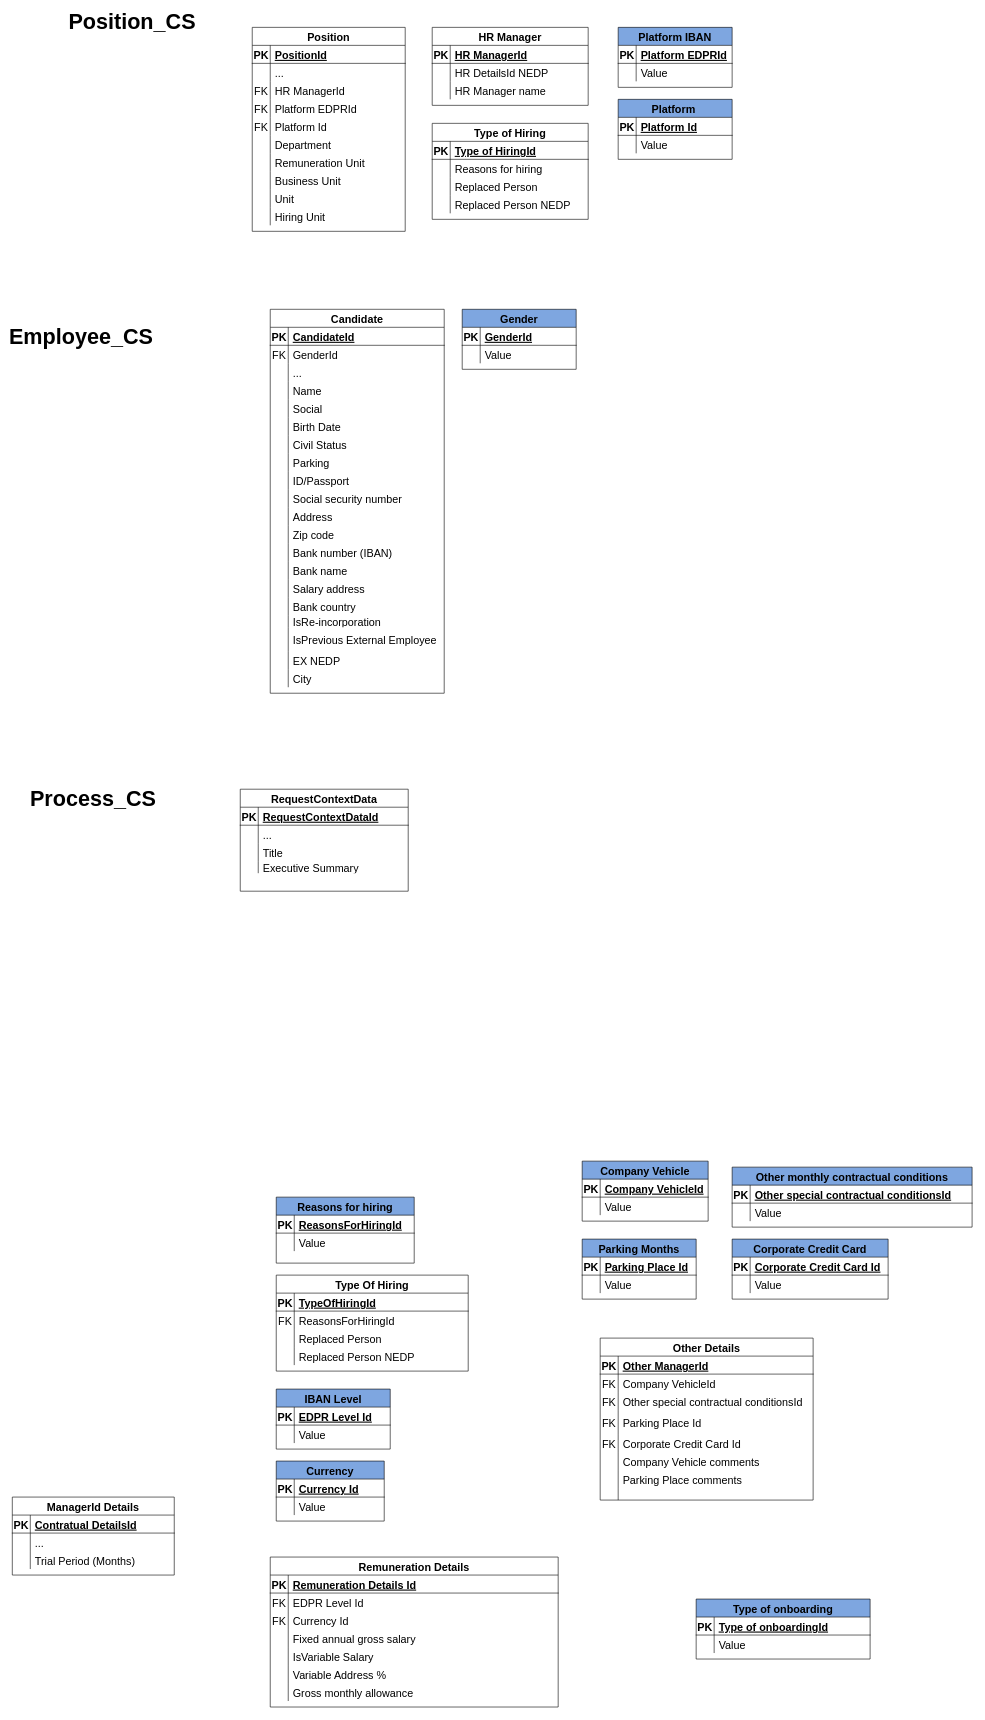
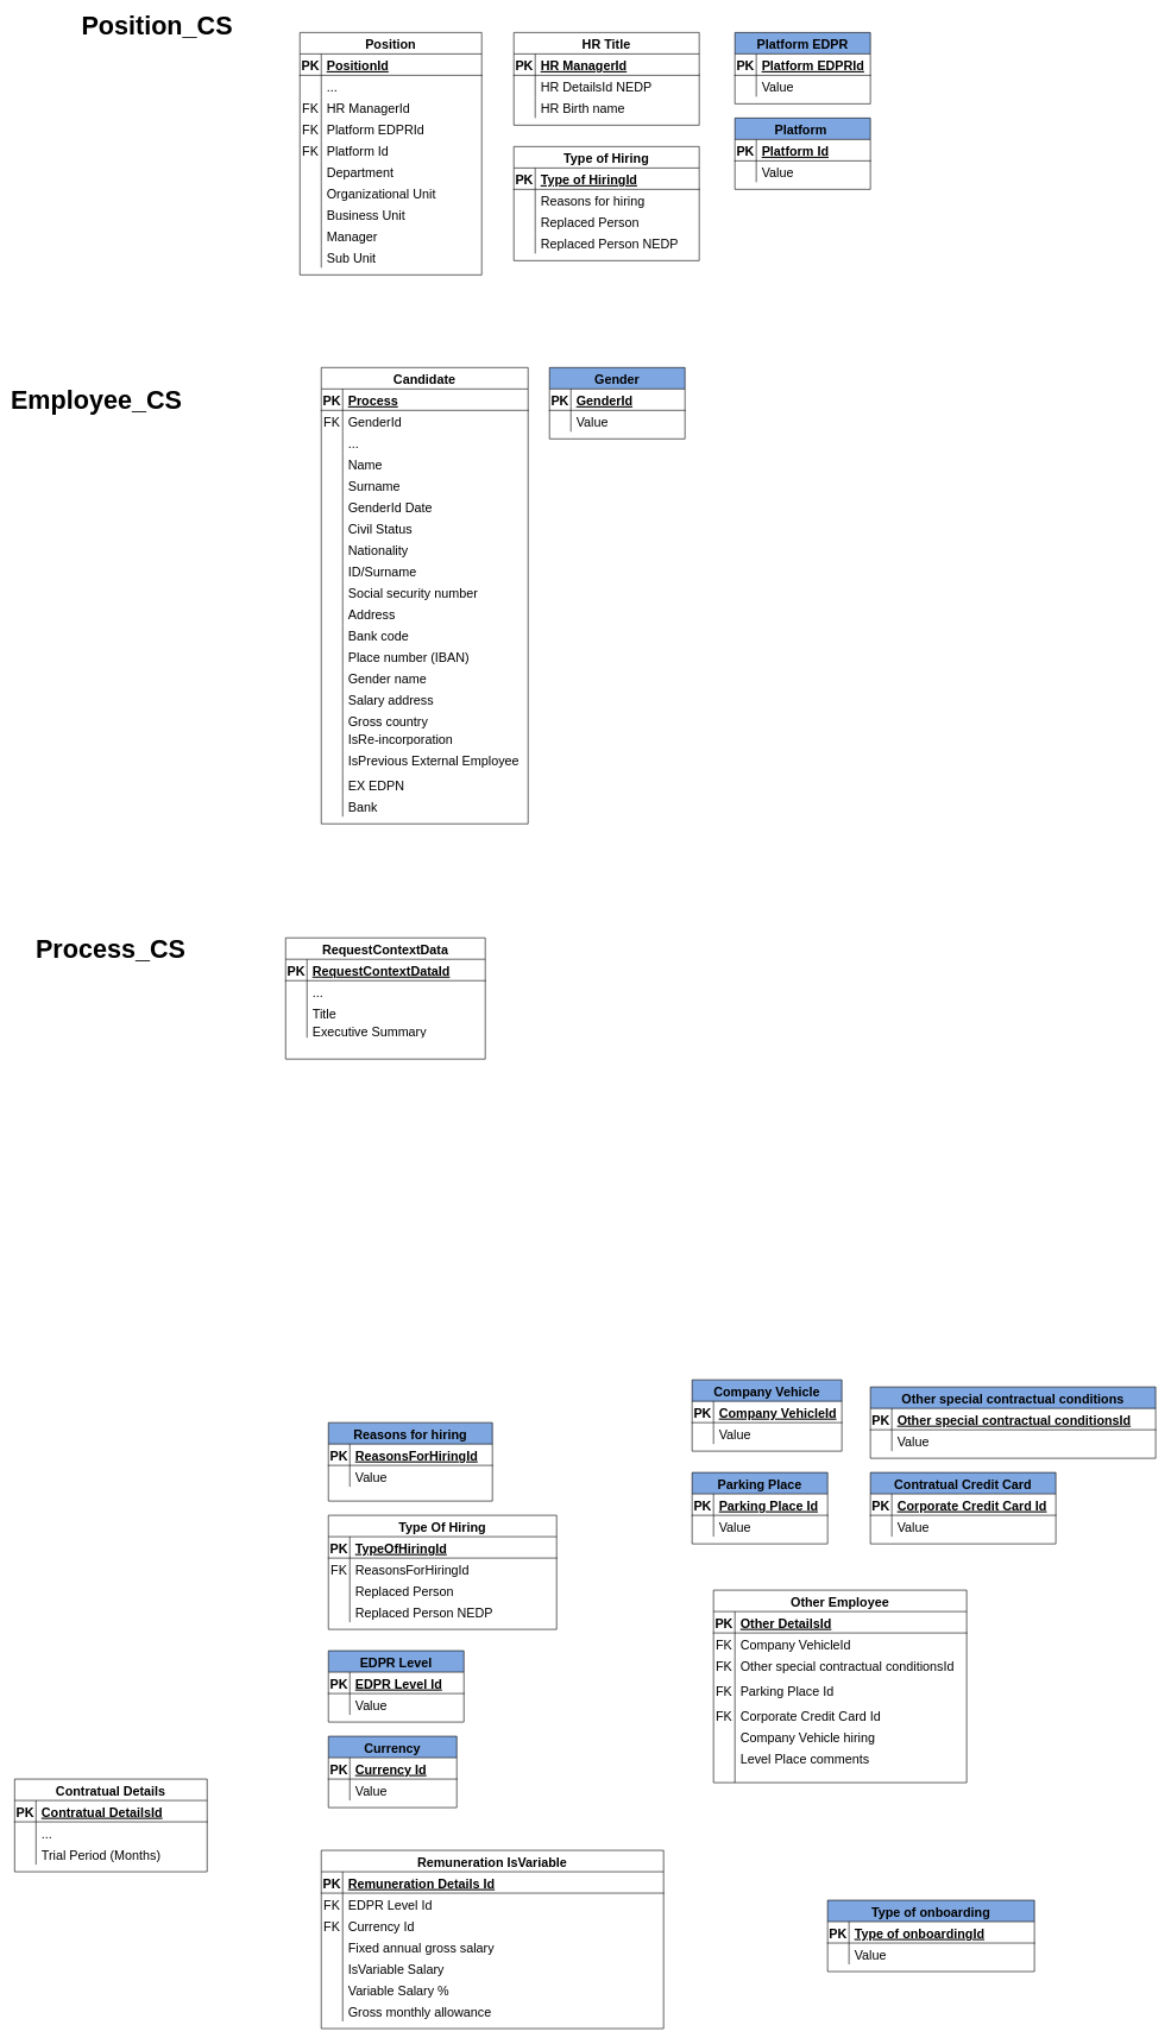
- <mxCell id="216" value="HR Manager" style="shape=table;startSize=30;container=1;collapsible=1;childLayout=tableLayout;fixedRows=1;rowLines=0;fontStyle=1;align=center;resizeLast=1;fontSize=18;fillColor=none;" vertex="1" parent="1"><mxGeometry x="720" y="45" width="260" height="130" as="geometry" /></mxCell>
+ <mxCell id="216" value="HR Title" style="shape=table;startSize=30;container=1;collapsible=1;childLayout=tableLayout;fixedRows=1;rowLines=0;fontStyle=1;align=center;resizeLast=1;fontSize=18;fillColor=none;" vertex="1" parent="1"><mxGeometry x="720" y="45" width="260" height="130" as="geometry" /></mxCell>
- <mxCell id="125" value="Platform IBAN" style="shape=table;startSize=30;container=1;collapsible=1;childLayout=tableLayout;fixedRows=1;rowLines=0;fontStyle=1;align=center;resizeLast=1;fontSize=18;fillColor=#7EA6E0;" vertex="1" parent="1"><mxGeometry x="1030" y="45" width="190" height="100" as="geometry" /></mxCell>
+ <mxCell id="125" value="Platform EDPR" style="shape=table;startSize=30;container=1;collapsible=1;childLayout=tableLayout;fixedRows=1;rowLines=0;fontStyle=1;align=center;resizeLast=1;fontSize=18;fillColor=#7EA6E0;" vertex="1" parent="1"><mxGeometry x="1030" y="45" width="190" height="100" as="geometry" /></mxCell>
- <mxCell id="225" value="HR Manager name" style="shape=partialRectangle;connectable=0;fillColor=none;top=0;left=0;bottom=0;right=0;align=left;spacingLeft=6;overflow=hidden;fontSize=18;" vertex="1" parent="223"><mxGeometry x="30" width="230" height="30" as="geometry"><mxRectangle width="230" height="30" as="alternateBounds" /></mxGeometry></mxCell>
+ <mxCell id="225" value="HR Birth name" style="shape=partialRectangle;connectable=0;fillColor=none;top=0;left=0;bottom=0;right=0;align=left;spacingLeft=6;overflow=hidden;fontSize=18;" vertex="1" parent="223"><mxGeometry x="30" width="230" height="30" as="geometry"><mxRectangle width="230" height="30" as="alternateBounds" /></mxGeometry></mxCell>
- <mxCell id="247" value="Remuneration Unit" style="shape=partialRectangle;connectable=0;fillColor=none;top=0;left=0;bottom=0;right=0;align=left;spacingLeft=6;overflow=hidden;fontSize=18;" vertex="1" parent="245"><mxGeometry x="30" width="225" height="30" as="geometry"><mxRectangle width="225" height="30" as="alternateBounds" /></mxGeometry></mxCell>
+ <mxCell id="247" value="Organizational Unit" style="shape=partialRectangle;connectable=0;fillColor=none;top=0;left=0;bottom=0;right=0;align=left;spacingLeft=6;overflow=hidden;fontSize=18;" vertex="1" parent="245"><mxGeometry x="30" width="225" height="30" as="geometry"><mxRectangle width="225" height="30" as="alternateBounds" /></mxGeometry></mxCell>
- <mxCell id="253" value="Unit" style="shape=partialRectangle;connectable=0;fillColor=none;top=0;left=0;bottom=0;right=0;align=left;spacingLeft=6;overflow=hidden;fontSize=18;" vertex="1" parent="251"><mxGeometry x="30" width="225" height="30" as="geometry"><mxRectangle width="225" height="30" as="alternateBounds" /></mxGeometry></mxCell>
+ <mxCell id="253" value="Manager" style="shape=partialRectangle;connectable=0;fillColor=none;top=0;left=0;bottom=0;right=0;align=left;spacingLeft=6;overflow=hidden;fontSize=18;" vertex="1" parent="251"><mxGeometry x="30" width="225" height="30" as="geometry"><mxRectangle width="225" height="30" as="alternateBounds" /></mxGeometry></mxCell>
- <mxCell id="256" value="Hiring Unit" style="shape=partialRectangle;connectable=0;fillColor=none;top=0;left=0;bottom=0;right=0;align=left;spacingLeft=6;overflow=hidden;fontSize=18;" vertex="1" parent="254"><mxGeometry x="30" width="225" height="30" as="geometry"><mxRectangle width="225" height="30" as="alternateBounds" /></mxGeometry></mxCell>
+ <mxCell id="256" value="Sub Unit" style="shape=partialRectangle;connectable=0;fillColor=none;top=0;left=0;bottom=0;right=0;align=left;spacingLeft=6;overflow=hidden;fontSize=18;" vertex="1" parent="254"><mxGeometry x="30" width="225" height="30" as="geometry"><mxRectangle width="225" height="30" as="alternateBounds" /></mxGeometry></mxCell>
- <mxCell id="135" value="CandidateId" style="shape=partialRectangle;connectable=0;fillColor=none;top=0;left=0;bottom=0;right=0;align=left;spacingLeft=6;fontStyle=5;overflow=hidden;fontSize=18;" vertex="1" parent="133"><mxGeometry x="30" width="260" height="30" as="geometry"><mxRectangle width="260" height="30" as="alternateBounds" /></mxGeometry></mxCell>
+ <mxCell id="135" value="Process" style="shape=partialRectangle;connectable=0;fillColor=none;top=0;left=0;bottom=0;right=0;align=left;spacingLeft=6;fontStyle=5;overflow=hidden;fontSize=18;" vertex="1" parent="133"><mxGeometry x="30" width="260" height="30" as="geometry"><mxRectangle width="260" height="30" as="alternateBounds" /></mxGeometry></mxCell>
- <mxCell id="147" value="Social" style="shape=partialRectangle;connectable=0;fillColor=none;top=0;left=0;bottom=0;right=0;align=left;spacingLeft=6;overflow=hidden;fontSize=18;" vertex="1" parent="145"><mxGeometry x="30" width="260" height="30" as="geometry"><mxRectangle width="260" height="30" as="alternateBounds" /></mxGeometry></mxCell>
+ <mxCell id="147" value="Surname" style="shape=partialRectangle;connectable=0;fillColor=none;top=0;left=0;bottom=0;right=0;align=left;spacingLeft=6;overflow=hidden;fontSize=18;" vertex="1" parent="145"><mxGeometry x="30" width="260" height="30" as="geometry"><mxRectangle width="260" height="30" as="alternateBounds" /></mxGeometry></mxCell>
- <mxCell id="150" value="Birth Date" style="shape=partialRectangle;connectable=0;fillColor=none;top=0;left=0;bottom=0;right=0;align=left;spacingLeft=6;overflow=hidden;fontSize=18;" vertex="1" parent="148"><mxGeometry x="30" width="260" height="30" as="geometry"><mxRectangle width="260" height="30" as="alternateBounds" /></mxGeometry></mxCell>
+ <mxCell id="150" value="GenderId Date" style="shape=partialRectangle;connectable=0;fillColor=none;top=0;left=0;bottom=0;right=0;align=left;spacingLeft=6;overflow=hidden;fontSize=18;" vertex="1" parent="148"><mxGeometry x="30" width="260" height="30" as="geometry"><mxRectangle width="260" height="30" as="alternateBounds" /></mxGeometry></mxCell>
- <mxCell id="156" value="Parking" style="shape=partialRectangle;connectable=0;fillColor=none;top=0;left=0;bottom=0;right=0;align=left;spacingLeft=6;overflow=hidden;fontSize=18;" vertex="1" parent="154"><mxGeometry x="30" width="260" height="30" as="geometry"><mxRectangle width="260" height="30" as="alternateBounds" /></mxGeometry></mxCell>
+ <mxCell id="156" value="Nationality" style="shape=partialRectangle;connectable=0;fillColor=none;top=0;left=0;bottom=0;right=0;align=left;spacingLeft=6;overflow=hidden;fontSize=18;" vertex="1" parent="154"><mxGeometry x="30" width="260" height="30" as="geometry"><mxRectangle width="260" height="30" as="alternateBounds" /></mxGeometry></mxCell>
- <mxCell id="159" value="ID/Passport" style="shape=partialRectangle;connectable=0;fillColor=none;top=0;left=0;bottom=0;right=0;align=left;spacingLeft=6;overflow=hidden;fontSize=18;" vertex="1" parent="157"><mxGeometry x="30" width="260" height="30" as="geometry"><mxRectangle width="260" height="30" as="alternateBounds" /></mxGeometry></mxCell>
+ <mxCell id="159" value="ID/Surname" style="shape=partialRectangle;connectable=0;fillColor=none;top=0;left=0;bottom=0;right=0;align=left;spacingLeft=6;overflow=hidden;fontSize=18;" vertex="1" parent="157"><mxGeometry x="30" width="260" height="30" as="geometry"><mxRectangle width="260" height="30" as="alternateBounds" /></mxGeometry></mxCell>
- <mxCell id="168" value="Zip code" style="shape=partialRectangle;connectable=0;fillColor=none;top=0;left=0;bottom=0;right=0;align=left;spacingLeft=6;overflow=hidden;fontSize=18;" vertex="1" parent="166"><mxGeometry x="30" width="260" height="30" as="geometry"><mxRectangle width="260" height="30" as="alternateBounds" /></mxGeometry></mxCell>
+ <mxCell id="168" value="Bank code" style="shape=partialRectangle;connectable=0;fillColor=none;top=0;left=0;bottom=0;right=0;align=left;spacingLeft=6;overflow=hidden;fontSize=18;" vertex="1" parent="166"><mxGeometry x="30" width="260" height="30" as="geometry"><mxRectangle width="260" height="30" as="alternateBounds" /></mxGeometry></mxCell>
- <mxCell id="171" value="Bank number (IBAN)" style="shape=partialRectangle;connectable=0;fillColor=none;top=0;left=0;bottom=0;right=0;align=left;spacingLeft=6;overflow=hidden;fontSize=18;" vertex="1" parent="169"><mxGeometry x="30" width="260" height="30" as="geometry"><mxRectangle width="260" height="30" as="alternateBounds" /></mxGeometry></mxCell>
+ <mxCell id="171" value="Place number (IBAN)" style="shape=partialRectangle;connectable=0;fillColor=none;top=0;left=0;bottom=0;right=0;align=left;spacingLeft=6;overflow=hidden;fontSize=18;" vertex="1" parent="169"><mxGeometry x="30" width="260" height="30" as="geometry"><mxRectangle width="260" height="30" as="alternateBounds" /></mxGeometry></mxCell>
- <mxCell id="174" value="Bank name" style="shape=partialRectangle;connectable=0;fillColor=none;top=0;left=0;bottom=0;right=0;align=left;spacingLeft=6;overflow=hidden;fontSize=18;" vertex="1" parent="172"><mxGeometry x="30" width="260" height="30" as="geometry"><mxRectangle width="260" height="30" as="alternateBounds" /></mxGeometry></mxCell>
+ <mxCell id="174" value="Gender name" style="shape=partialRectangle;connectable=0;fillColor=none;top=0;left=0;bottom=0;right=0;align=left;spacingLeft=6;overflow=hidden;fontSize=18;" vertex="1" parent="172"><mxGeometry x="30" width="260" height="30" as="geometry"><mxRectangle width="260" height="30" as="alternateBounds" /></mxGeometry></mxCell>
- <mxCell id="180" value="Bank country" style="shape=partialRectangle;connectable=0;fillColor=none;top=0;left=0;bottom=0;right=0;align=left;spacingLeft=6;overflow=hidden;fontSize=18;" vertex="1" parent="178"><mxGeometry x="30" width="260" height="30" as="geometry"><mxRectangle width="260" height="30" as="alternateBounds" /></mxGeometry></mxCell>
+ <mxCell id="180" value="Gross country" style="shape=partialRectangle;connectable=0;fillColor=none;top=0;left=0;bottom=0;right=0;align=left;spacingLeft=6;overflow=hidden;fontSize=18;" vertex="1" parent="178"><mxGeometry x="30" width="260" height="30" as="geometry"><mxRectangle width="260" height="30" as="alternateBounds" /></mxGeometry></mxCell>
- <mxCell id="189" value="EX NEDP" style="shape=partialRectangle;connectable=0;fillColor=none;top=0;left=0;bottom=0;right=0;align=left;spacingLeft=6;overflow=hidden;fontSize=18;" vertex="1" parent="187"><mxGeometry x="30" width="260" height="30" as="geometry"><mxRectangle width="260" height="30" as="alternateBounds" /></mxGeometry></mxCell>
+ <mxCell id="189" value="EX EDPN" style="shape=partialRectangle;connectable=0;fillColor=none;top=0;left=0;bottom=0;right=0;align=left;spacingLeft=6;overflow=hidden;fontSize=18;" vertex="1" parent="187"><mxGeometry x="30" width="260" height="30" as="geometry"><mxRectangle width="260" height="30" as="alternateBounds" /></mxGeometry></mxCell>
- <mxCell id="192" value="City" style="shape=partialRectangle;connectable=0;fillColor=none;top=0;left=0;bottom=0;right=0;align=left;spacingLeft=6;overflow=hidden;fontSize=18;" vertex="1" parent="190"><mxGeometry x="30" width="260" height="30" as="geometry"><mxRectangle width="260" height="30" as="alternateBounds" /></mxGeometry></mxCell>
+ <mxCell id="192" value="Bank" style="shape=partialRectangle;connectable=0;fillColor=none;top=0;left=0;bottom=0;right=0;align=left;spacingLeft=6;overflow=hidden;fontSize=18;" vertex="1" parent="190"><mxGeometry x="30" width="260" height="30" as="geometry"><mxRectangle width="260" height="30" as="alternateBounds" /></mxGeometry></mxCell>
- <mxCell id="79" value="Other monthly contractual conditions" style="shape=table;startSize=30;container=1;collapsible=1;childLayout=tableLayout;fixedRows=1;rowLines=0;fontStyle=1;align=center;resizeLast=1;fontSize=18;fillColor=#7EA6E0;" vertex="1" parent="1"><mxGeometry x="1220" y="1945" width="400" height="100" as="geometry" /></mxCell>
+ <mxCell id="79" value="Other special contractual conditions" style="shape=table;startSize=30;container=1;collapsible=1;childLayout=tableLayout;fixedRows=1;rowLines=0;fontStyle=1;align=center;resizeLast=1;fontSize=18;fillColor=#7EA6E0;" vertex="1" parent="1"><mxGeometry x="1220" y="1945" width="400" height="100" as="geometry" /></mxCell>
- <mxCell id="43" value="Parking Months" style="shape=table;startSize=30;container=1;collapsible=1;childLayout=tableLayout;fixedRows=1;rowLines=0;fontStyle=1;align=center;resizeLast=1;fontSize=18;fillColor=#7EA6E0;" vertex="1" parent="1"><mxGeometry x="970" y="2065" width="190" height="100" as="geometry" /></mxCell>
+ <mxCell id="43" value="Parking Place" style="shape=table;startSize=30;container=1;collapsible=1;childLayout=tableLayout;fixedRows=1;rowLines=0;fontStyle=1;align=center;resizeLast=1;fontSize=18;fillColor=#7EA6E0;" vertex="1" parent="1"><mxGeometry x="970" y="2065" width="190" height="100" as="geometry" /></mxCell>
- <mxCell id="72" value="Corporate Credit Card" style="shape=table;startSize=30;container=1;collapsible=1;childLayout=tableLayout;fixedRows=1;rowLines=0;fontStyle=1;align=center;resizeLast=1;fontSize=18;fillColor=#7EA6E0;" vertex="1" parent="1"><mxGeometry x="1220" y="2065" width="260" height="100" as="geometry" /></mxCell>
+ <mxCell id="72" value="Contratual Credit Card" style="shape=table;startSize=30;container=1;collapsible=1;childLayout=tableLayout;fixedRows=1;rowLines=0;fontStyle=1;align=center;resizeLast=1;fontSize=18;fillColor=#7EA6E0;" vertex="1" parent="1"><mxGeometry x="1220" y="2065" width="260" height="100" as="geometry" /></mxCell>
- <mxCell id="86" value="Other Details" style="shape=table;startSize=30;container=1;collapsible=1;childLayout=tableLayout;fixedRows=1;rowLines=0;fontStyle=1;align=center;resizeLast=1;fontSize=18;fillColor=none;" vertex="1" parent="1"><mxGeometry x="1000" y="2230" width="355" height="270" as="geometry" /></mxCell>
+ <mxCell id="86" value="Other Employee" style="shape=table;startSize=30;container=1;collapsible=1;childLayout=tableLayout;fixedRows=1;rowLines=0;fontStyle=1;align=center;resizeLast=1;fontSize=18;fillColor=none;" vertex="1" parent="1"><mxGeometry x="1000" y="2230" width="355" height="270" as="geometry" /></mxCell>
- <mxCell id="89" value="Other ManagerId" style="shape=partialRectangle;connectable=0;fillColor=none;top=0;left=0;bottom=0;right=0;align=left;spacingLeft=6;fontStyle=5;overflow=hidden;fontSize=18;" vertex="1" parent="87"><mxGeometry x="30" width="325" height="30" as="geometry"><mxRectangle width="325" height="30" as="alternateBounds" /></mxGeometry></mxCell>
+ <mxCell id="89" value="Other DetailsId" style="shape=partialRectangle;connectable=0;fillColor=none;top=0;left=0;bottom=0;right=0;align=left;spacingLeft=6;fontStyle=5;overflow=hidden;fontSize=18;" vertex="1" parent="87"><mxGeometry x="30" width="325" height="30" as="geometry"><mxRectangle width="325" height="30" as="alternateBounds" /></mxGeometry></mxCell>
- <mxCell id="22" value="IBAN Level" style="shape=table;startSize=30;container=1;collapsible=1;childLayout=tableLayout;fixedRows=1;rowLines=0;fontStyle=1;align=center;resizeLast=1;fontSize=18;fillColor=#7EA6E0;" vertex="1" parent="1"><mxGeometry x="460" y="2315" width="190" height="100" as="geometry" /></mxCell>
+ <mxCell id="22" value="EDPR Level" style="shape=table;startSize=30;container=1;collapsible=1;childLayout=tableLayout;fixedRows=1;rowLines=0;fontStyle=1;align=center;resizeLast=1;fontSize=18;fillColor=#7EA6E0;" vertex="1" parent="1"><mxGeometry x="460" y="2315" width="190" height="100" as="geometry" /></mxCell>
- <mxCell id="104" value="Company Vehicle comments" style="shape=partialRectangle;connectable=0;fillColor=none;top=0;left=0;bottom=0;right=0;align=left;spacingLeft=6;overflow=hidden;fontSize=18;" vertex="1" parent="102"><mxGeometry x="30" width="325" height="30" as="geometry"><mxRectangle width="325" height="30" as="alternateBounds" /></mxGeometry></mxCell>
+ <mxCell id="104" value="Company Vehicle hiring" style="shape=partialRectangle;connectable=0;fillColor=none;top=0;left=0;bottom=0;right=0;align=left;spacingLeft=6;overflow=hidden;fontSize=18;" vertex="1" parent="102"><mxGeometry x="30" width="325" height="30" as="geometry"><mxRectangle width="325" height="30" as="alternateBounds" /></mxGeometry></mxCell>
- <mxCell id="107" value="Parking Place comments" style="shape=partialRectangle;connectable=0;fillColor=none;top=0;left=0;bottom=0;right=0;align=left;spacingLeft=6;overflow=hidden;fontSize=18;" vertex="1" parent="105"><mxGeometry x="30" width="325" height="30" as="geometry"><mxRectangle width="325" height="30" as="alternateBounds" /></mxGeometry></mxCell>
+ <mxCell id="107" value="Level Place comments" style="shape=partialRectangle;connectable=0;fillColor=none;top=0;left=0;bottom=0;right=0;align=left;spacingLeft=6;overflow=hidden;fontSize=18;" vertex="1" parent="105"><mxGeometry x="30" width="325" height="30" as="geometry"><mxRectangle width="325" height="30" as="alternateBounds" /></mxGeometry></mxCell>
- <mxCell id="193" value="ManagerId Details" style="shape=table;startSize=30;container=1;collapsible=1;childLayout=tableLayout;fixedRows=1;rowLines=0;fontStyle=1;align=center;resizeLast=1;fontSize=18;fillColor=none;" vertex="1" parent="1"><mxGeometry x="20" y="2495" width="270" height="130" as="geometry" /></mxCell>
+ <mxCell id="193" value="Contratual Details" style="shape=table;startSize=30;container=1;collapsible=1;childLayout=tableLayout;fixedRows=1;rowLines=0;fontStyle=1;align=center;resizeLast=1;fontSize=18;fillColor=none;" vertex="1" parent="1"><mxGeometry x="20" y="2495" width="270" height="130" as="geometry" /></mxCell>
- <mxCell id="50" value="Remuneration Details" style="shape=table;startSize=30;container=1;collapsible=1;childLayout=tableLayout;fixedRows=1;rowLines=0;fontStyle=1;align=center;resizeLast=1;fontSize=18;fillColor=none;" vertex="1" parent="1"><mxGeometry x="450" y="2595" width="480" height="250" as="geometry" /></mxCell>
+ <mxCell id="50" value="Remuneration IsVariable" style="shape=table;startSize=30;container=1;collapsible=1;childLayout=tableLayout;fixedRows=1;rowLines=0;fontStyle=1;align=center;resizeLast=1;fontSize=18;fillColor=none;" vertex="1" parent="1"><mxGeometry x="450" y="2595" width="480" height="250" as="geometry" /></mxCell>
- <mxCell id="68" value="Variable Address %" style="shape=partialRectangle;connectable=0;fillColor=none;top=0;left=0;bottom=0;right=0;align=left;spacingLeft=6;overflow=hidden;fontSize=18;" vertex="1" parent="66"><mxGeometry x="30" width="450" height="30" as="geometry"><mxRectangle width="450" height="30" as="alternateBounds" /></mxGeometry></mxCell>
+ <mxCell id="68" value="Variable Salary %" style="shape=partialRectangle;connectable=0;fillColor=none;top=0;left=0;bottom=0;right=0;align=left;spacingLeft=6;overflow=hidden;fontSize=18;" vertex="1" parent="66"><mxGeometry x="30" width="450" height="30" as="geometry"><mxRectangle width="450" height="30" as="alternateBounds" /></mxGeometry></mxCell>
